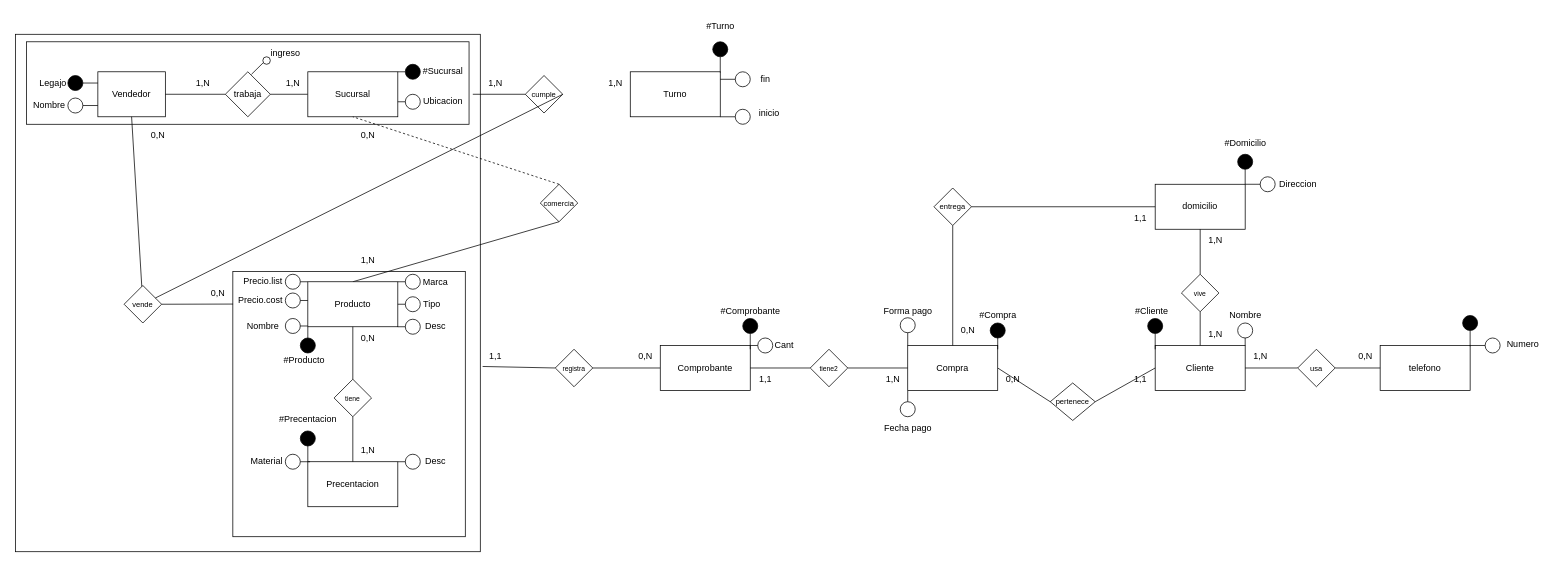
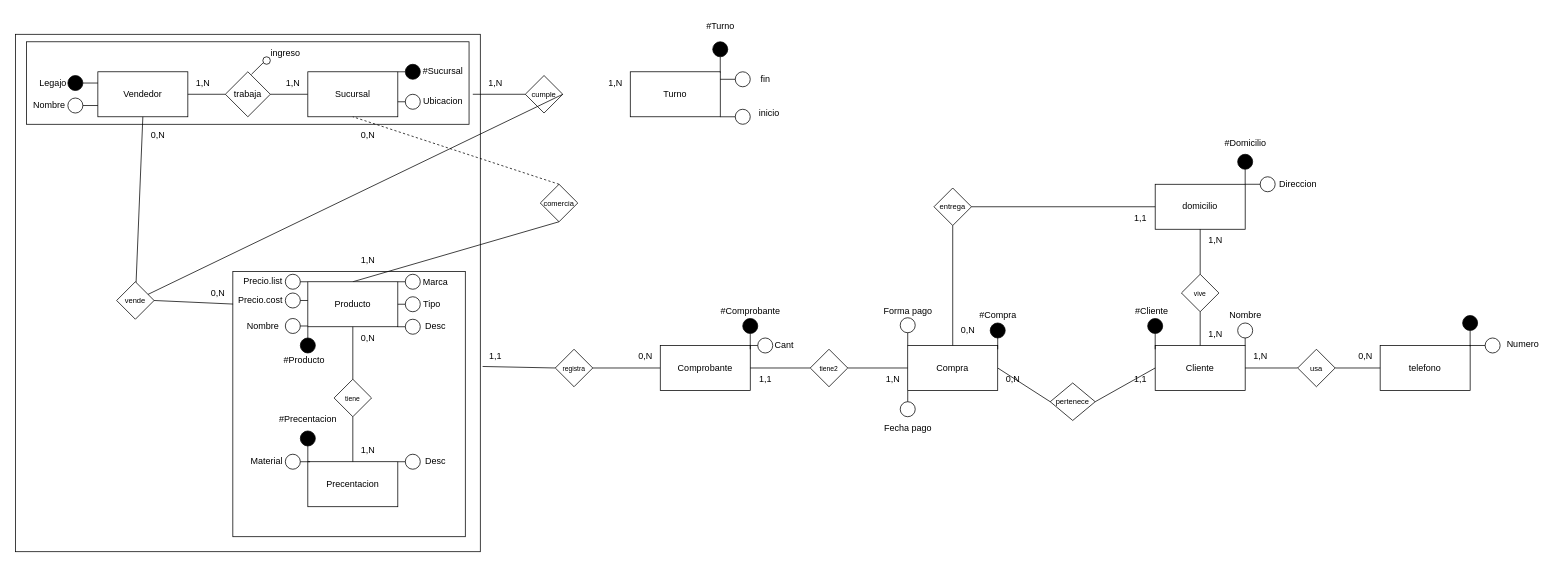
- <mxCell id="5" value="Vendedor" style="rounded=0;whiteSpace=wrap;html=1;" parent="1" vertex="1"><mxGeometry x="130" y="95" width="90" height="60" as="geometry" /></mxCell>
+ <mxCell id="5" value="Vendedor" style="rounded=0;whiteSpace=wrap;html=1;" parent="1" vertex="1"><mxGeometry x="130" y="95" width="120" height="60" as="geometry" /></mxCell>
- <mxCell id="20" value="&lt;font size=&quot;1&quot;&gt;vende&lt;/font&gt;" style="rhombus;whiteSpace=wrap;html=1;" vertex="1" parent="1"><mxGeometry x="165" y="380" width="50" height="50" as="geometry" /></mxCell>
+ <mxCell id="20" value="&lt;font size=&quot;1&quot;&gt;vende&lt;/font&gt;" style="rhombus;whiteSpace=wrap;html=1;" vertex="1" parent="1"><mxGeometry x="155" y="375" width="50" height="50" as="geometry" /></mxCell>
